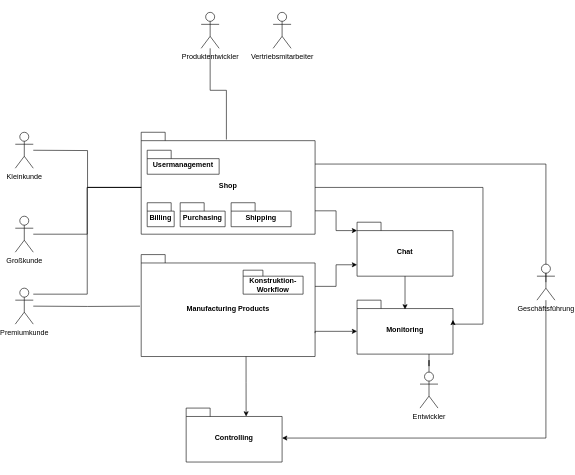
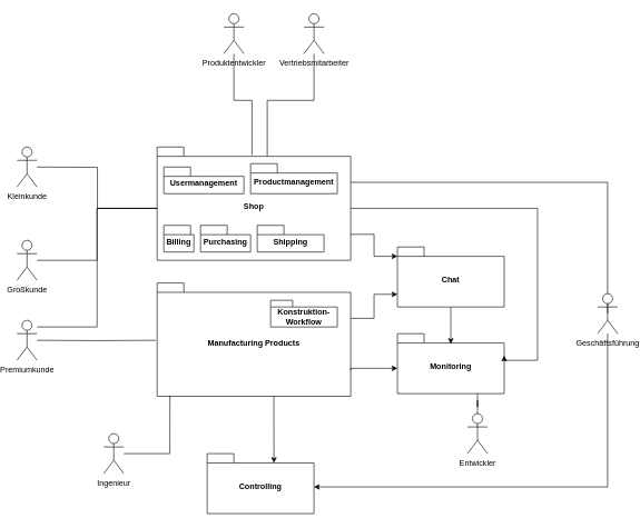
+ <mxCell id="25" style="edgeStyle=orthogonalEdgeStyle;rounded=0;orthogonalLoop=1;jettySize=auto;html=1;entryX=0;entryY=0;entryDx=165;entryDy=14;entryPerimeter=0;endArrow=none;endFill=0;" parent="1" source="18" target="8" edge="1"><mxGeometry relative="1" as="geometry" /></mxCell>
+ <mxCell id="23" value="Productmanagement" style="shape=folder;fontStyle=1;spacingTop=10;tabWidth=40;tabHeight=14;tabPosition=left;html=1;whiteSpace=wrap;" parent="1" vertex="1"><mxGeometry x="370" y="245" width="130" height="45" as="geometry" /></mxCell>
+ <mxCell id="26" style="edgeStyle=orthogonalEdgeStyle;rounded=0;orthogonalLoop=1;jettySize=auto;html=1;entryX=0.066;entryY=0.994;entryDx=0;entryDy=0;entryPerimeter=0;endArrow=none;endFill=0;" parent="1" source="12" target="3" edge="1"><mxGeometry relative="1" as="geometry" /></mxCell>
+ <mxCell id="12" value="Ingenieur" style="shape=umlActor;verticalLabelPosition=bottom;verticalAlign=top;html=1;outlineConnect=0;" parent="1" vertex="1"><mxGeometry x="150" y="650" width="30" height="60" as="geometry" /></mxCell>
